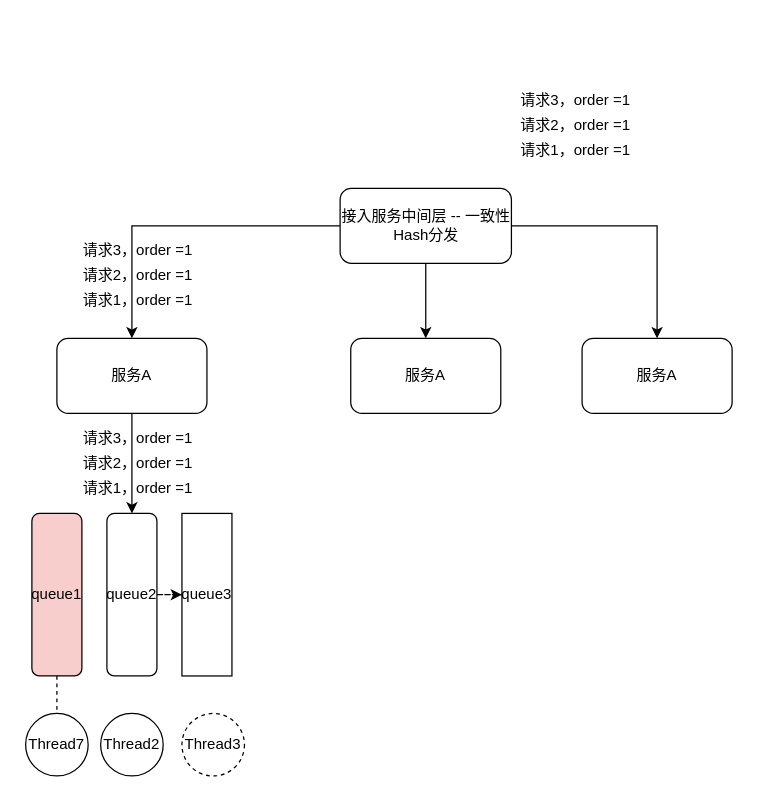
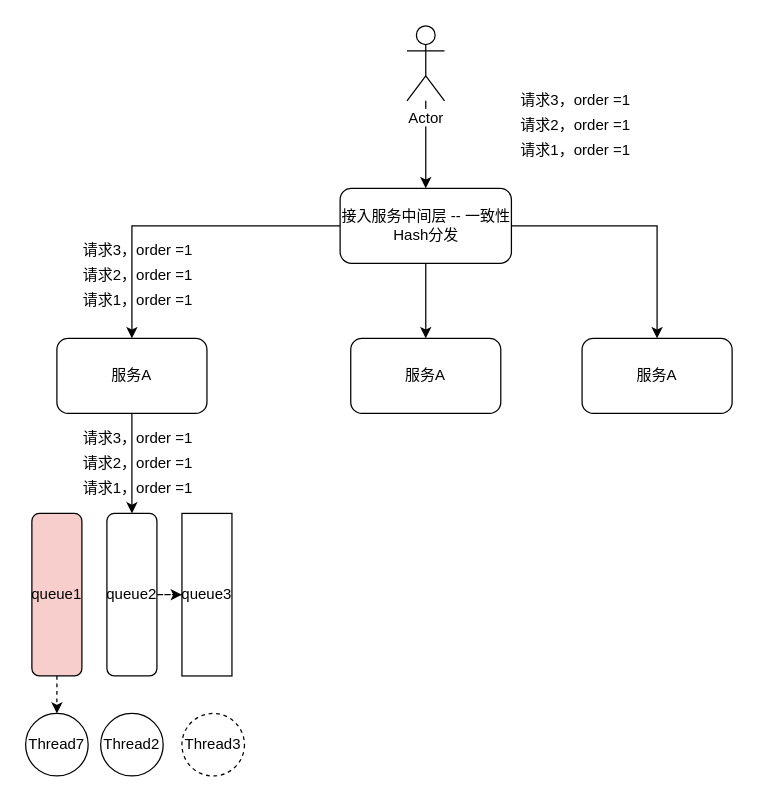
+ <mxCell id="3" value="Actor" style="shape=umlActor;verticalLabelPosition=bottom;labelBackgroundColor=#ffffff;verticalAlign=top;html=1;outlineConnect=0;" vertex="1" parent="1"><mxGeometry x="325" y="20" width="30" height="60" as="geometry" /></mxCell>
+ <mxCell id="2" style="edgeStyle=orthogonalEdgeStyle;rounded=0;orthogonalLoop=1;jettySize=auto;html=1;entryX=0.5;entryY=0;entryDx=0;entryDy=0;" edge="1" parent="1" source="3" target="7"><mxGeometry relative="1" as="geometry" /></mxCell>
- <mxCell id="21" style="edgeStyle=orthogonalEdgeStyle;rounded=0;orthogonalLoop=1;jettySize=auto;html=1;exitX=0.5;exitY=1;exitDx=0;exitDy=0;entryX=0.5;entryY=0;entryDx=0;entryDy=0;dashed=1;endArrow=none;" edge="1" parent="1" source="22" target="26"><mxGeometry relative="1" as="geometry" /></mxCell>
+ <mxCell id="21" style="edgeStyle=orthogonalEdgeStyle;rounded=0;orthogonalLoop=1;jettySize=auto;html=1;exitX=0.5;exitY=1;exitDx=0;exitDy=0;entryX=0.5;entryY=0;entryDx=0;entryDy=0;dashed=1;" edge="1" parent="1" source="22" target="26"><mxGeometry relative="1" as="geometry" /></mxCell>
